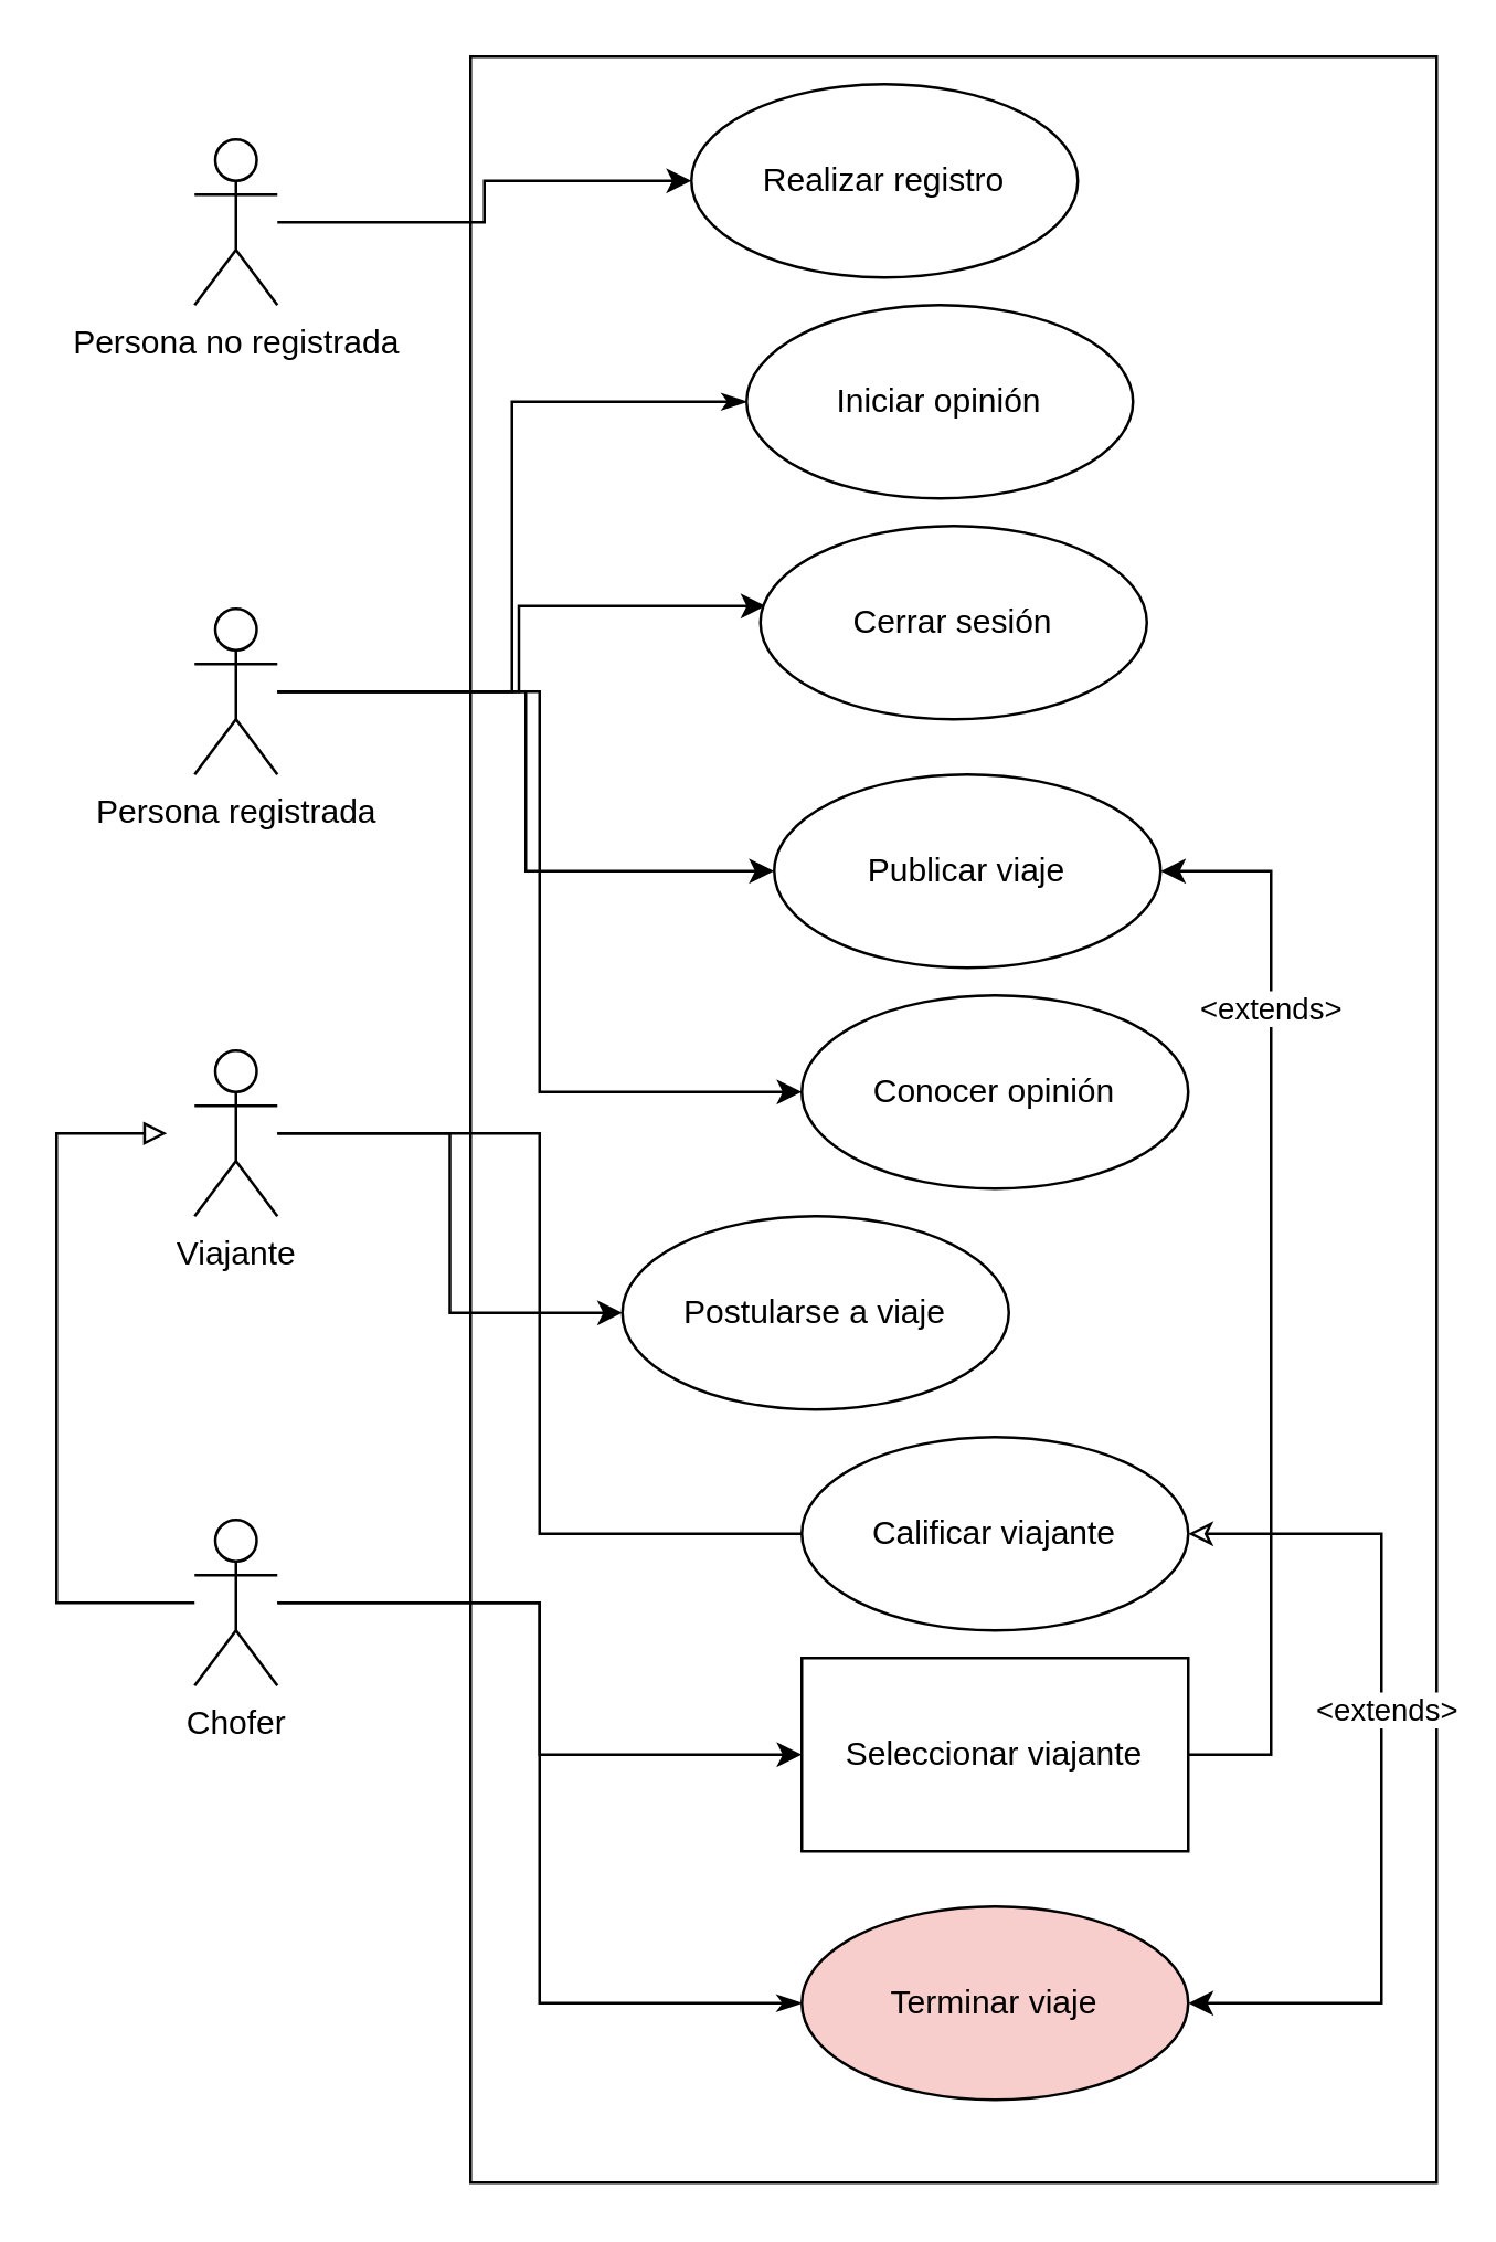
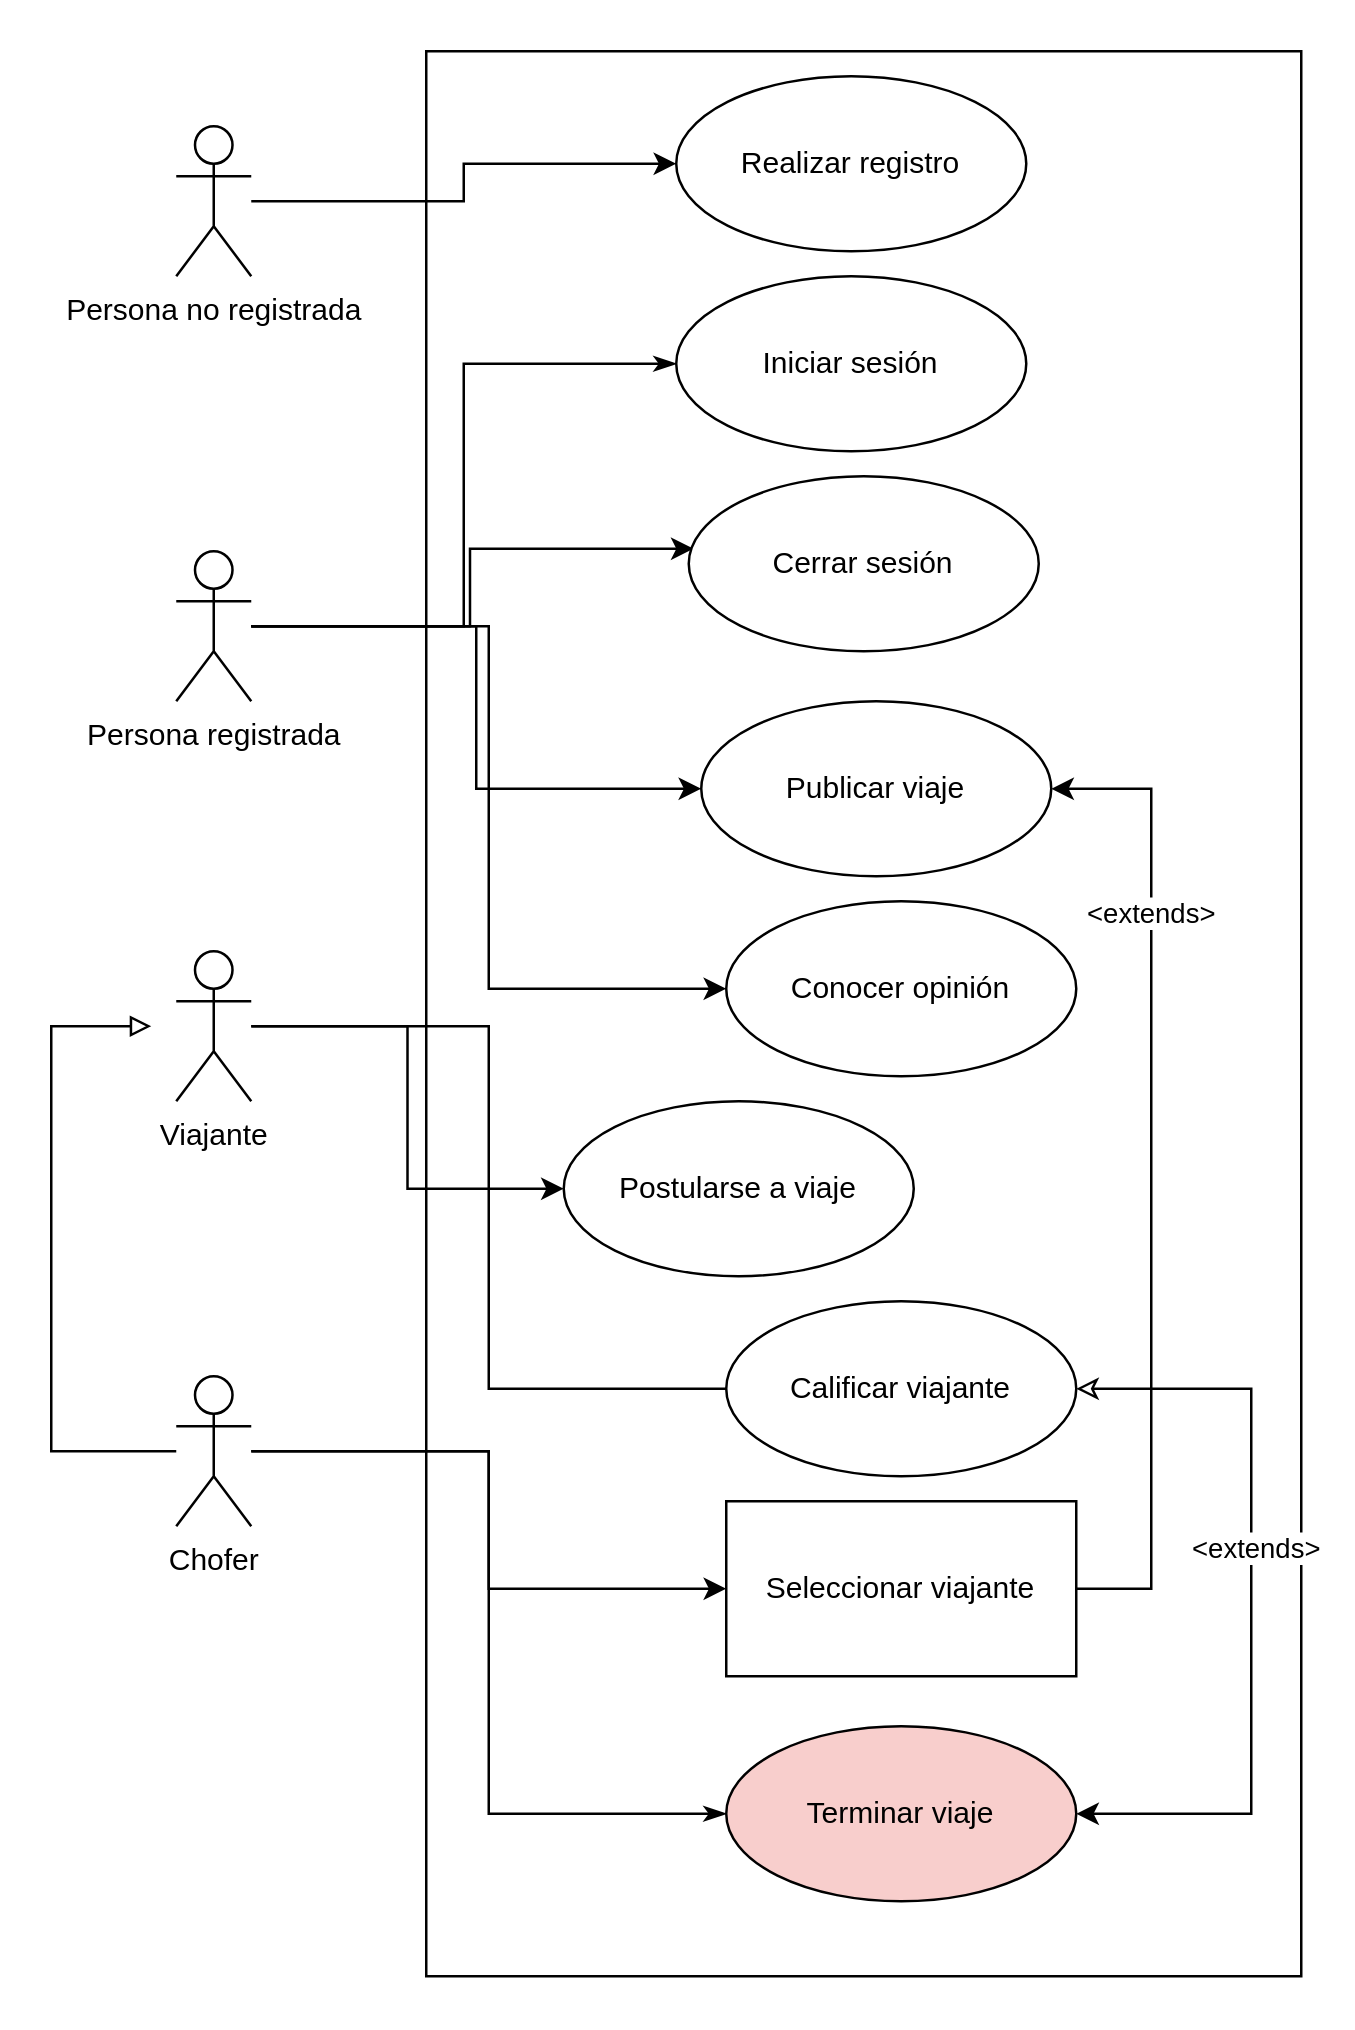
- <mxCell id="29" value="Realizar registro" style="ellipse;whiteSpace=wrap;html=1;" vertex="1" parent="1"><mxGeometry x="250" y="30" width="140" height="70" as="geometry" /></mxCell>
+ <mxCell id="29" value="Realizar registro" style="ellipse;whiteSpace=wrap;html=1;" vertex="1" parent="1"><mxGeometry x="270" y="30" width="140" height="70" as="geometry" /></mxCell>
- <mxCell id="28" value="Iniciar opinión" style="ellipse;whiteSpace=wrap;html=1;" vertex="1" parent="1"><mxGeometry x="270" y="110" width="140" height="70" as="geometry" /></mxCell>
+ <mxCell id="28" value="Iniciar sesión" style="ellipse;whiteSpace=wrap;html=1;" vertex="1" parent="1"><mxGeometry x="270" y="110" width="140" height="70" as="geometry" /></mxCell>
